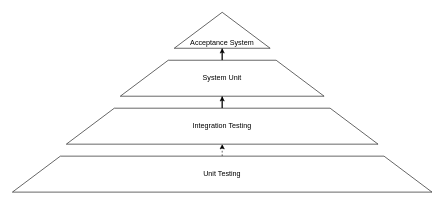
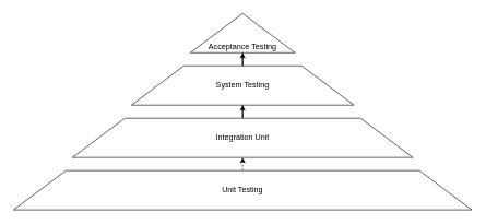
- <mxCell id="8" value="Acceptance System" style="shape=trapezoid;perimeter=trapezoidPerimeter;whiteSpace=wrap;html=1;fixedSize=1;size=100;verticalAlign=bottom;" vertex="1" parent="1"><mxGeometry x="290" y="20" width="160" height="60" as="geometry" /></mxCell>
+ <mxCell id="8" value="Acceptance Testing" style="shape=trapezoid;perimeter=trapezoidPerimeter;whiteSpace=wrap;html=1;fixedSize=1;size=100;verticalAlign=bottom;" vertex="1" parent="1"><mxGeometry x="290" y="20" width="160" height="60" as="geometry" /></mxCell>
- <mxCell id="7" value="System Unit" style="shape=trapezoid;perimeter=trapezoidPerimeter;whiteSpace=wrap;html=1;fixedSize=1;size=80;" vertex="1" parent="1"><mxGeometry x="200" y="100" width="340" height="60" as="geometry" /></mxCell>
+ <mxCell id="7" value="System Testing" style="shape=trapezoid;perimeter=trapezoidPerimeter;whiteSpace=wrap;html=1;fixedSize=1;size=80;" vertex="1" parent="1"><mxGeometry x="200" y="100" width="340" height="60" as="geometry" /></mxCell>
- <mxCell id="5" value="Integration Testing" style="shape=trapezoid;perimeter=trapezoidPerimeter;whiteSpace=wrap;html=1;fixedSize=1;size=80;" vertex="1" parent="1"><mxGeometry x="110" y="180" width="520" height="60" as="geometry" /></mxCell>
+ <mxCell id="5" value="Integration Unit" style="shape=trapezoid;perimeter=trapezoidPerimeter;whiteSpace=wrap;html=1;fixedSize=1;size=80;" vertex="1" parent="1"><mxGeometry x="110" y="180" width="520" height="60" as="geometry" /></mxCell>
